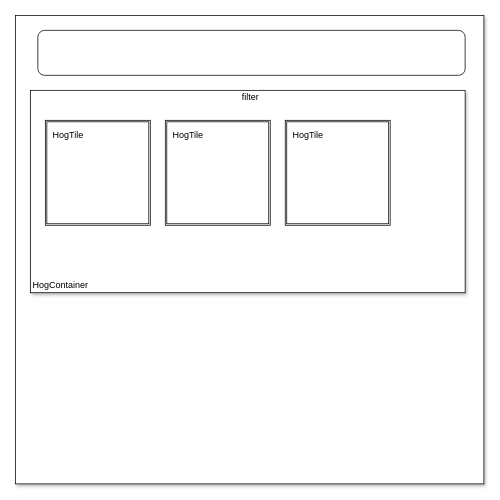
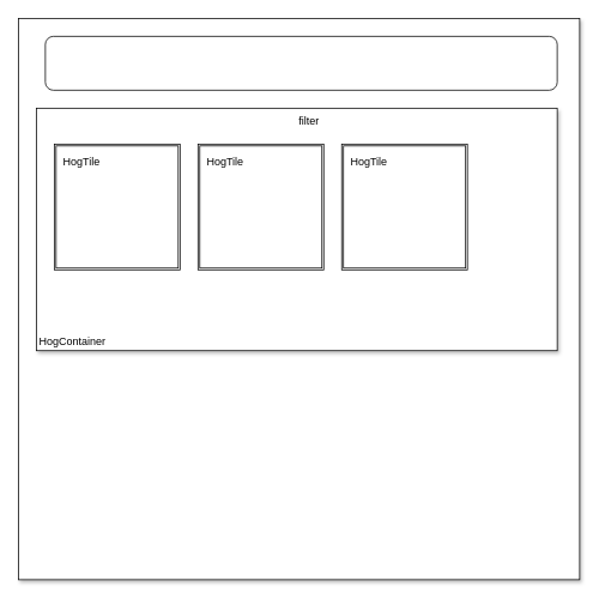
- <mxCell id="9" value="filter&amp;nbsp;" style="text;html=1;resizable=0;autosize=1;align=center;verticalAlign=middle;points=[];fillColor=none;strokeColor=none;rounded=0;" vertex="1" parent="1"><mxGeometry x="315" y="120" width="40" height="20" as="geometry" /></mxCell>
+ <mxCell id="9" value="filter&amp;nbsp;" style="text;html=1;resizable=0;autosize=1;align=center;verticalAlign=middle;points=[];fillColor=none;strokeColor=none;rounded=0;" vertex="1" parent="1"><mxGeometry x="325" y="125" width="40" height="20" as="geometry" /></mxCell>
